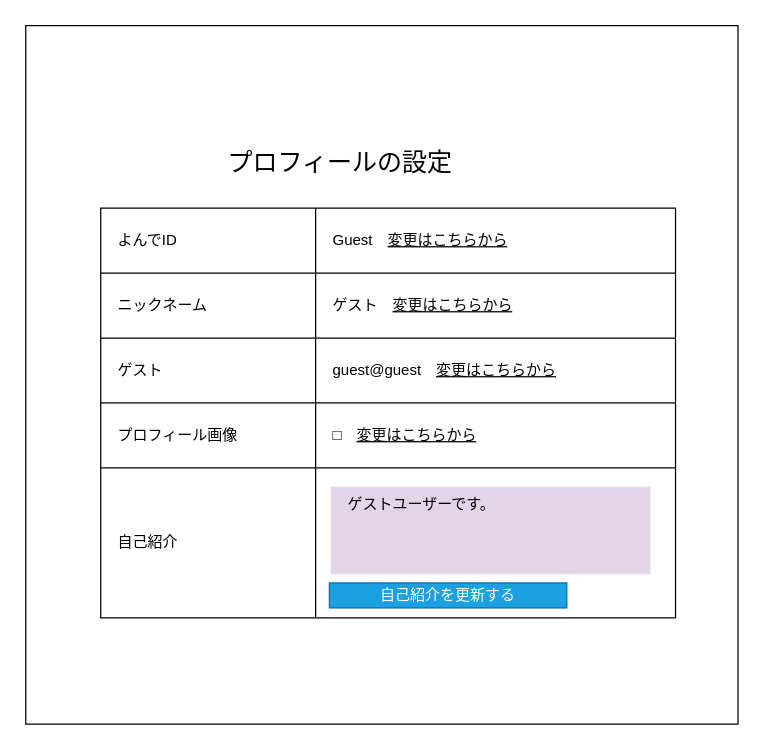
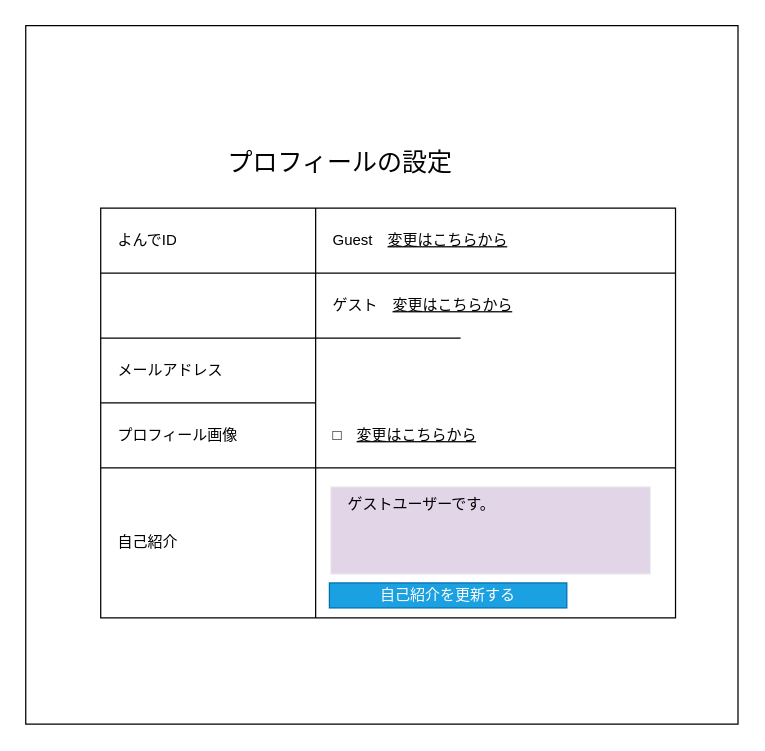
- <mxCell id="11" value="　ニックネーム" style="shape=partialRectangle;html=1;whiteSpace=wrap;connectable=0;fillColor=none;top=0;left=0;bottom=0;right=0;overflow=hidden;align=left;" vertex="1" parent="10"><mxGeometry width="172" height="52" as="geometry" /></mxCell>
- <mxCell id="14" value="　ゲスト" style="shape=partialRectangle;html=1;whiteSpace=wrap;connectable=0;fillColor=none;top=0;left=0;bottom=0;right=0;overflow=hidden;align=left;" vertex="1" parent="13"><mxGeometry width="172" height="52" as="geometry" /></mxCell>
+ <mxCell id="14" value="　メールアドレス" style="shape=partialRectangle;html=1;whiteSpace=wrap;connectable=0;fillColor=none;top=0;left=0;bottom=0;right=0;overflow=hidden;align=left;" vertex="1" parent="13"><mxGeometry width="172" height="52" as="geometry" /></mxCell>
- <mxCell id="15" value="　guest@guest　&lt;u&gt;変更はこちらから&lt;/u&gt;" style="shape=partialRectangle;html=1;whiteSpace=wrap;connectable=0;fillColor=none;top=0;left=0;bottom=0;right=0;overflow=hidden;align=left;" vertex="1" parent="13"><mxGeometry x="172" width="288" height="52" as="geometry" /></mxCell>
